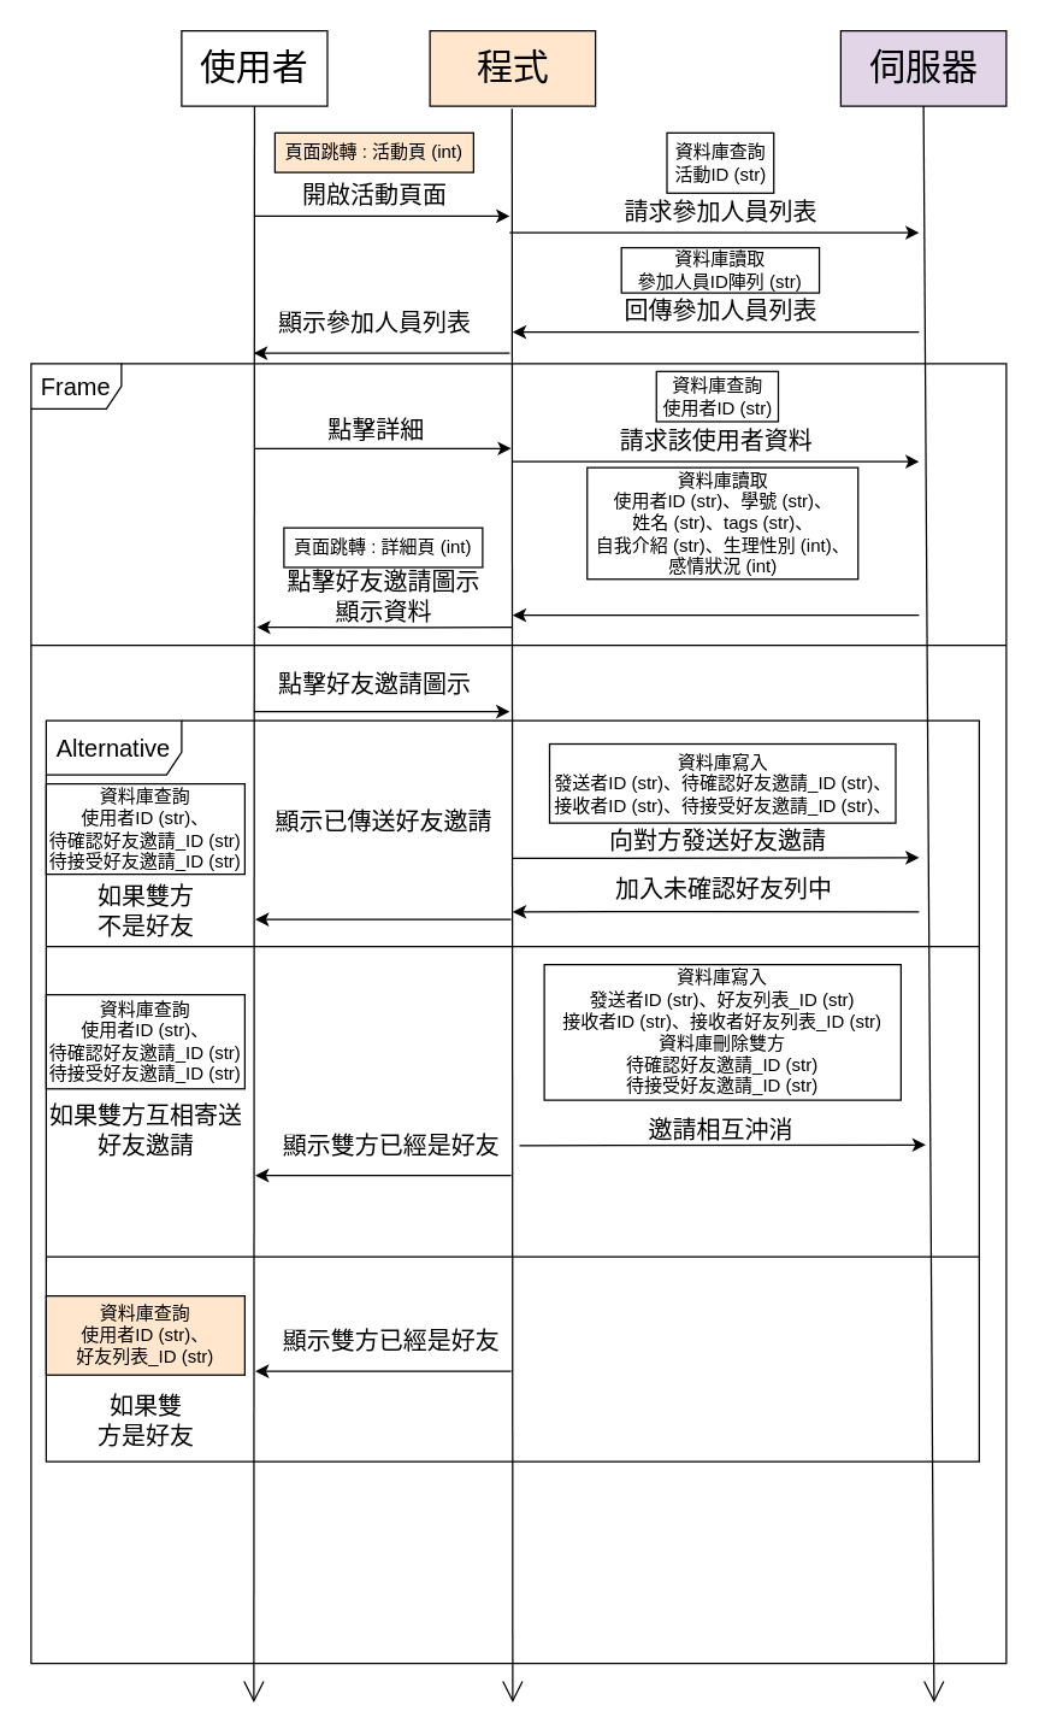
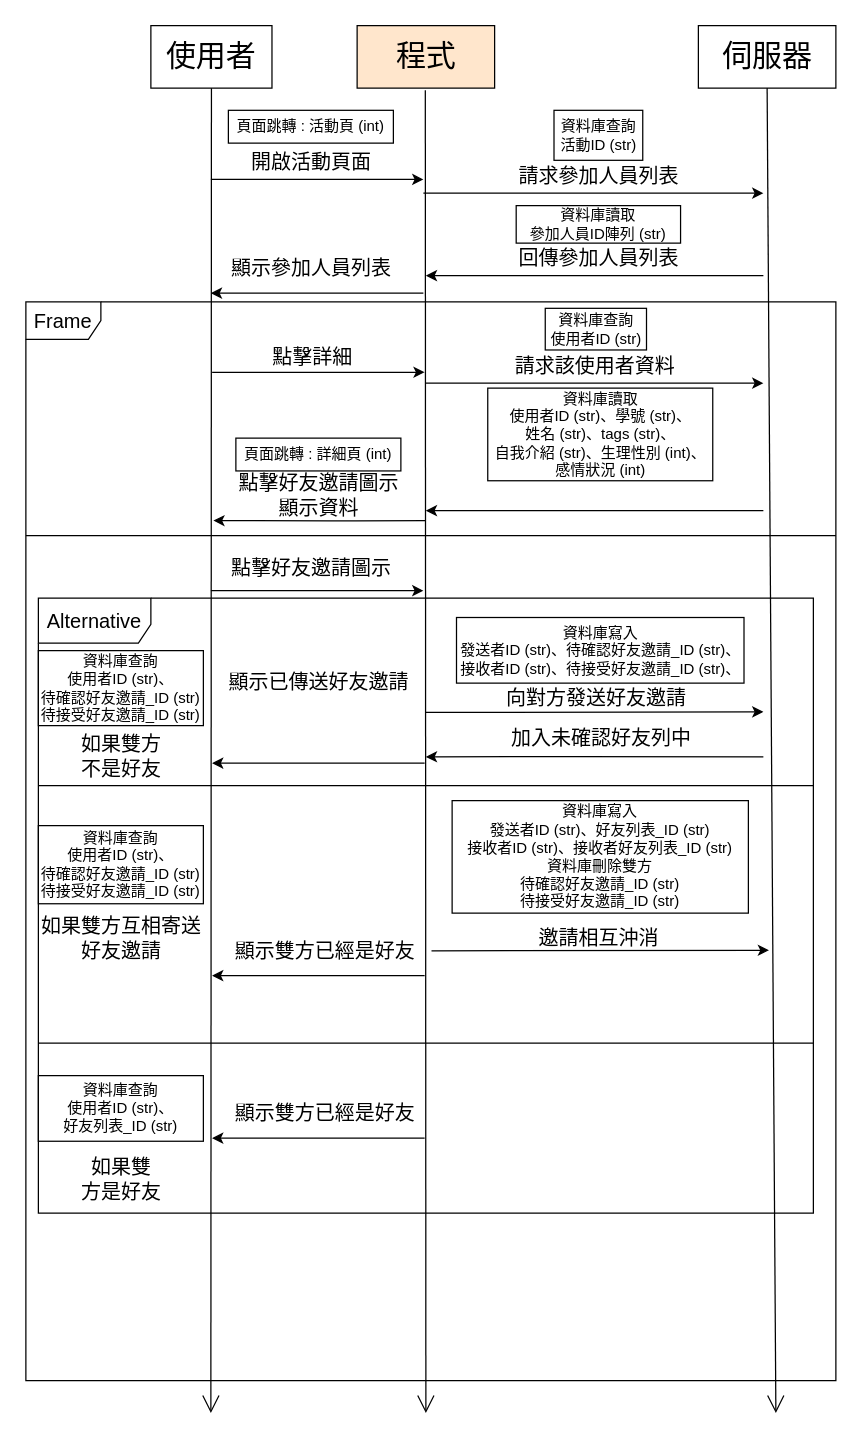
- <mxCell id="5" value="&lt;font style=&quot;font-size: 24px&quot;&gt;伺服器&lt;/font&gt;" style="html=1;fillColor=#e1d5e7;" parent="1" vertex="1"><mxGeometry x="558" y="20" width="110" height="50" as="geometry" /></mxCell>
+ <mxCell id="5" value="&lt;font style=&quot;font-size: 24px&quot;&gt;伺服器&lt;/font&gt;" style="html=1;" parent="1" vertex="1"><mxGeometry x="558" y="20" width="110" height="50" as="geometry" /></mxCell>
- <mxCell id="38" value="頁面跳轉 : 活動頁 (int)" style="rounded=0;whiteSpace=wrap;html=1;fillColor=#ffe6cc;" vertex="1" parent="1"><mxGeometry x="182" y="87.75" width="132" height="26.25" as="geometry" /></mxCell>
+ <mxCell id="38" value="頁面跳轉 : 活動頁 (int)" style="rounded=0;whiteSpace=wrap;html=1;" vertex="1" parent="1"><mxGeometry x="182" y="87.75" width="132" height="26.25" as="geometry" /></mxCell>
- <mxCell id="52" value="資料庫查詢&lt;br&gt;使用者ID (str)、&lt;br&gt;好友列表_ID (str)" style="rounded=0;whiteSpace=wrap;html=1;fillColor=#ffe6cc;" vertex="1" parent="1"><mxGeometry x="30" y="860" width="132" height="52.5" as="geometry" /></mxCell>
+ <mxCell id="52" value="資料庫查詢&lt;br&gt;使用者ID (str)、&lt;br&gt;好友列表_ID (str)" style="rounded=0;whiteSpace=wrap;html=1;" vertex="1" parent="1"><mxGeometry x="30" y="860" width="132" height="52.5" as="geometry" /></mxCell>
